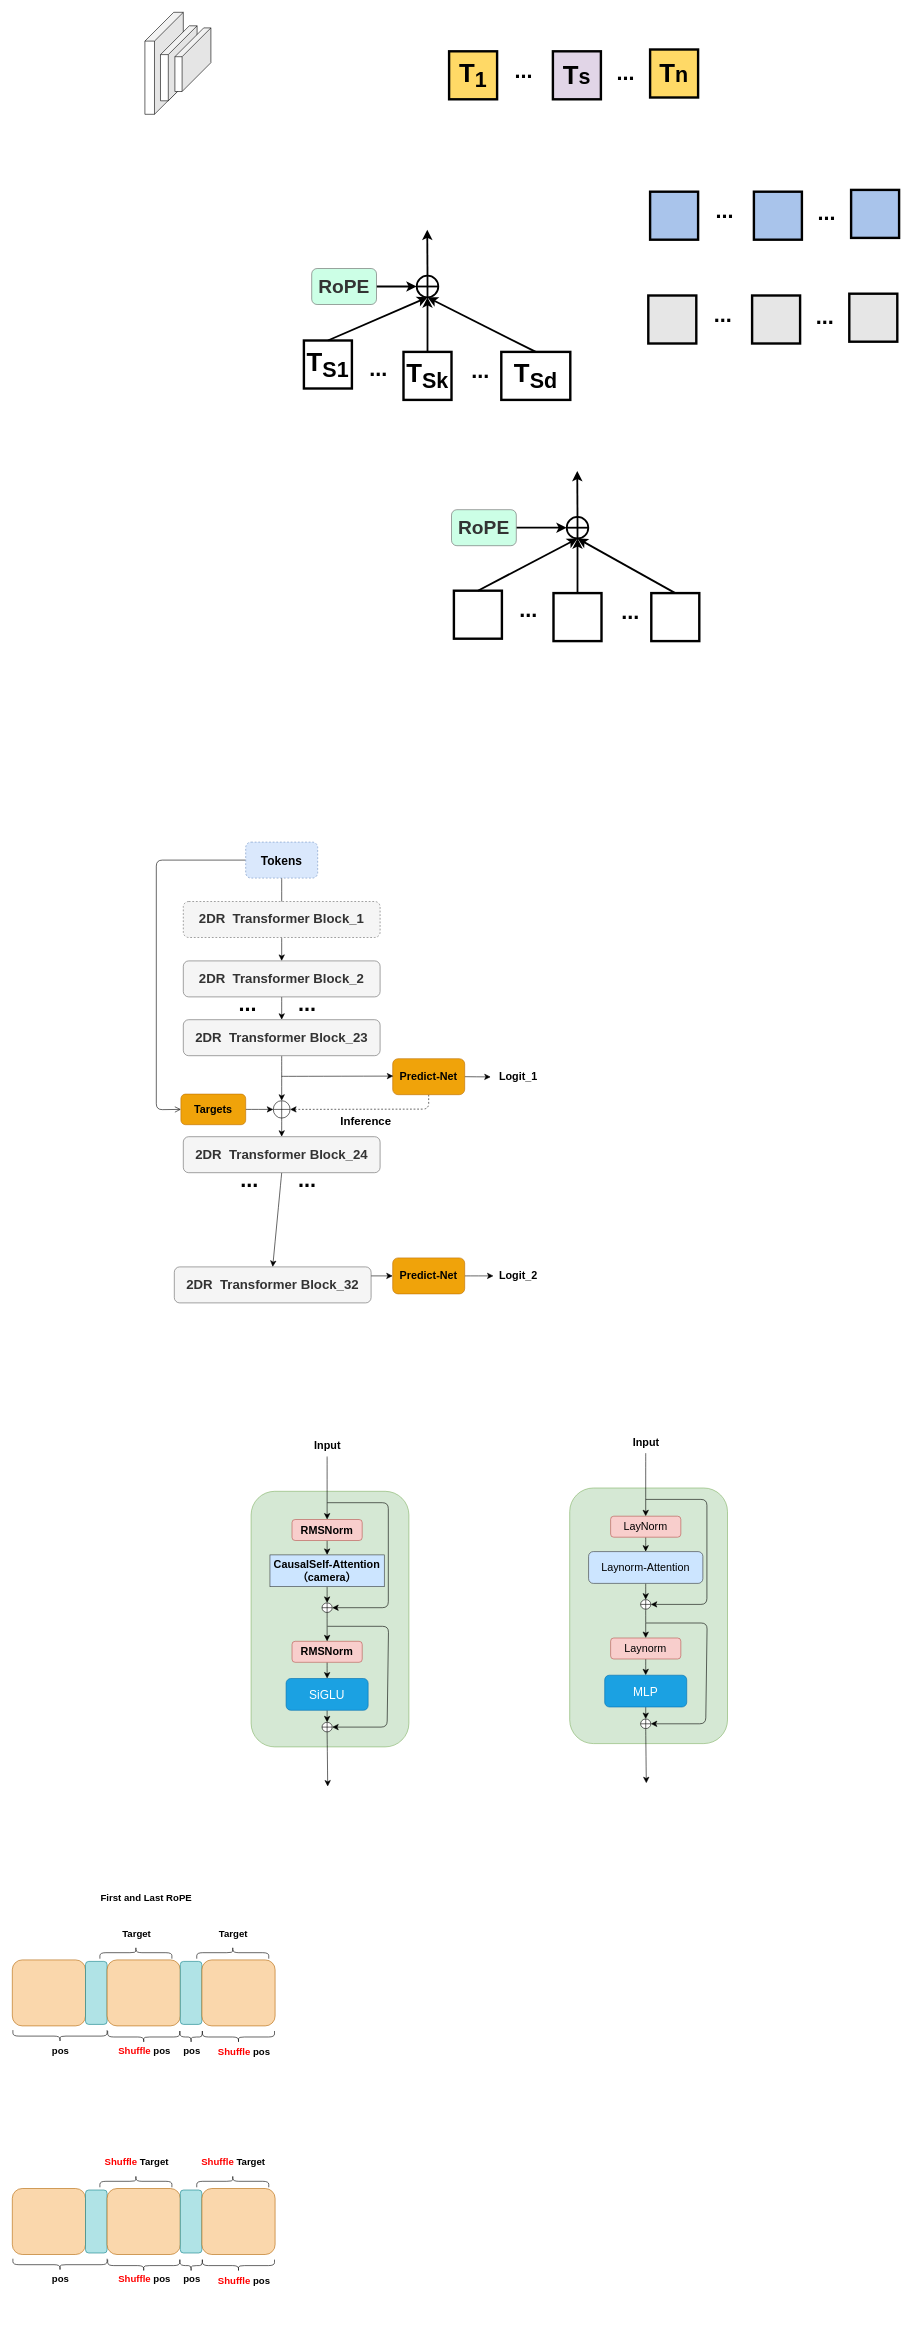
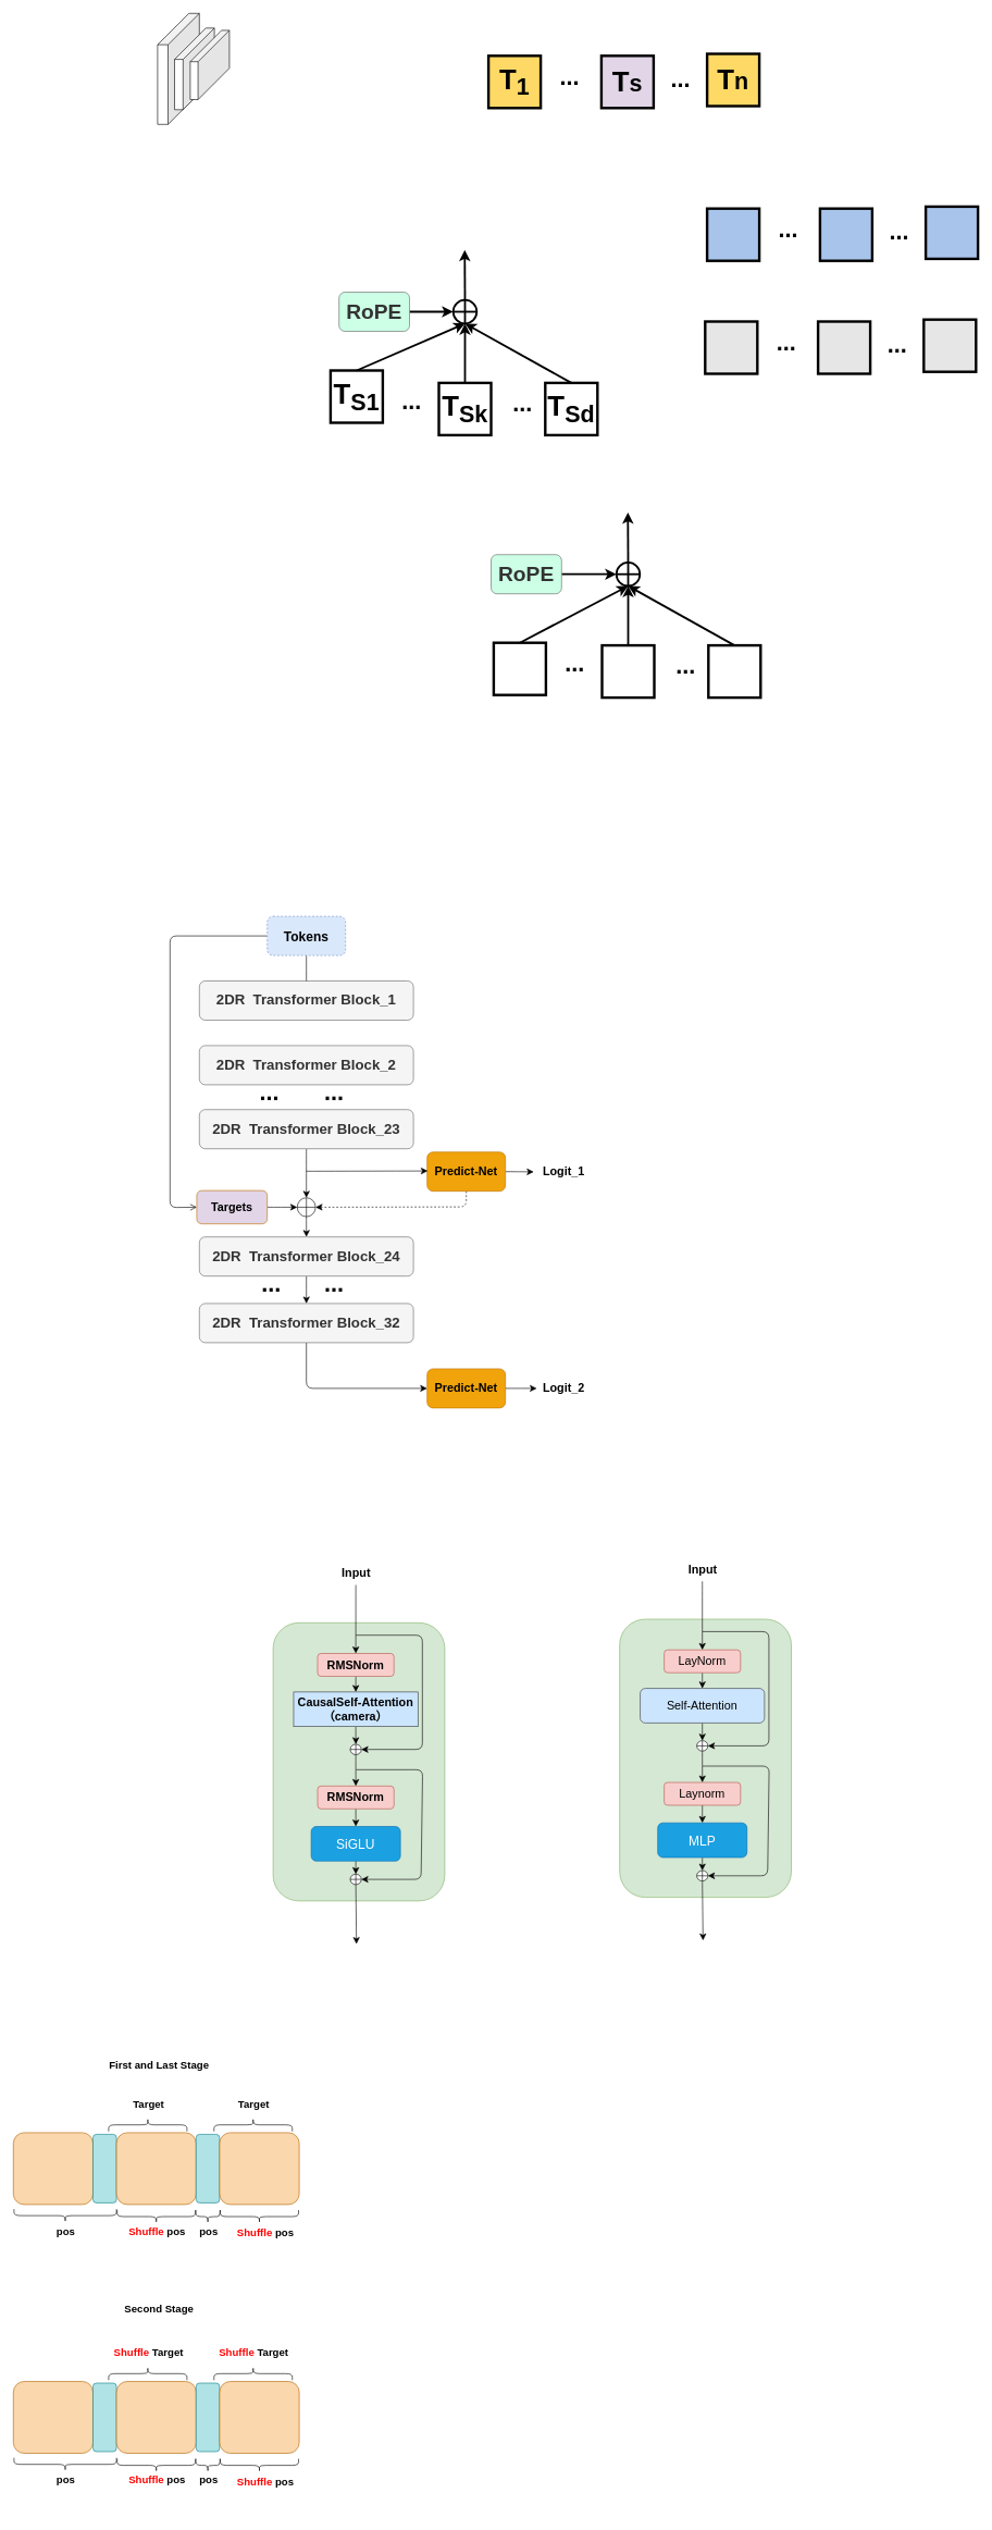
- <mxCell id="17" value="&lt;span style=&quot;font-size: 43px;&quot;&gt;&lt;b&gt;T&lt;sub&gt;Sd&lt;/sub&gt;&lt;/b&gt;&lt;/span&gt;" style="whiteSpace=wrap;html=1;aspect=fixed;fillColor=none;strokeColor=#000000;strokeWidth=4;" vertex="1" parent="1"><mxGeometry x="835" y="586" width="115" height="80" as="geometry" /></mxCell>
+ <mxCell id="17" value="&lt;span style=&quot;font-size: 43px;&quot;&gt;&lt;b&gt;T&lt;sub&gt;Sd&lt;/sub&gt;&lt;/b&gt;&lt;/span&gt;" style="whiteSpace=wrap;html=1;aspect=fixed;fillColor=none;strokeColor=#000000;strokeWidth=4;" vertex="1" parent="1"><mxGeometry x="835" y="586" width="80" height="80" as="geometry" /></mxCell>
- <mxCell id="45" value="&lt;font style=&quot;font-size: 22px;&quot;&gt;&lt;b&gt;2DR&amp;nbsp; Transformer Block_1&lt;/b&gt;&lt;/font&gt;" style="rounded=1;whiteSpace=wrap;html=1;fillColor=#f5f5f5;fontColor=#333333;strokeColor=#666666;dashed=1;" vertex="1" parent="1"><mxGeometry x="305" y="1502" width="328" height="60" as="geometry" /></mxCell>
+ <mxCell id="45" value="&lt;font style=&quot;font-size: 22px;&quot;&gt;&lt;b&gt;2DR&amp;nbsp; Transformer Block_1&lt;/b&gt;&lt;/font&gt;" style="rounded=1;whiteSpace=wrap;html=1;fillColor=#f5f5f5;fontColor=#333333;strokeColor=#666666;" vertex="1" parent="1"><mxGeometry x="305" y="1502" width="328" height="60" as="geometry" /></mxCell>
- <mxCell id="44" style="edgeStyle=none;curved=1;rounded=0;orthogonalLoop=1;jettySize=auto;html=1;exitX=0.5;exitY=1;exitDx=0;exitDy=0;entryX=0.5;entryY=0;entryDx=0;entryDy=0;fontSize=12;startSize=8;endSize=8;" edge="1" parent="1" source="45" target="47"><mxGeometry relative="1" as="geometry" /></mxCell>
- <mxCell id="46" style="edgeStyle=none;curved=1;rounded=0;orthogonalLoop=1;jettySize=auto;html=1;exitX=0.5;exitY=1;exitDx=0;exitDy=0;fontSize=12;startSize=8;endSize=8;entryX=0.5;entryY=0;entryDx=0;entryDy=0;" edge="1" parent="1" source="47" target="52"><mxGeometry relative="1" as="geometry"><mxPoint x="469.235" y="1727.429" as="targetPoint" /></mxGeometry></mxCell>
- <mxCell id="70" value="&lt;span style=&quot;font-size: 18px;&quot;&gt;&lt;b&gt;Targets&lt;/b&gt;&lt;/span&gt;" style="rounded=1;whiteSpace=wrap;html=1;fillColor=#f0a30a;fontColor=#000000;strokeColor=#BD7000;" vertex="1" parent="1"><mxGeometry x="301" y="1823" width="108" height="51" as="geometry" /></mxCell>
+ <mxCell id="70" value="&lt;span style=&quot;font-size: 18px;&quot;&gt;&lt;b&gt;Targets&lt;/b&gt;&lt;/span&gt;" style="rounded=1;whiteSpace=wrap;html=1;fillColor=#e1d5e7;fontColor=#000000;strokeColor=#BD7000;" vertex="1" parent="1"><mxGeometry x="301" y="1823" width="108" height="51" as="geometry" /></mxCell>
- <mxCell id="68" value="&lt;b&gt;&lt;font style=&quot;font-size: 19px;&quot;&gt;Inference&lt;/font&gt;&lt;/b&gt;" style="text;html=1;align=center;verticalAlign=middle;resizable=0;points=[];autosize=1;strokeColor=none;fillColor=none;fontSize=16;" vertex="1" parent="1"><mxGeometry x="558" y="1851" width="102" height="35" as="geometry" /></mxCell>
- <mxCell id="65" value="&lt;font style=&quot;font-size: 22px;&quot;&gt;&lt;b&gt;2DR&amp;nbsp; Transformer Block_32&lt;/b&gt;&lt;/font&gt;" style="rounded=1;whiteSpace=wrap;html=1;fillColor=#f5f5f5;fontColor=#333333;strokeColor=#666666;" vertex="1" parent="1"><mxGeometry x="290" y="2111" width="328" height="60" as="geometry" /></mxCell>
+ <mxCell id="65" value="&lt;font style=&quot;font-size: 22px;&quot;&gt;&lt;b&gt;2DR&amp;nbsp; Transformer Block_32&lt;/b&gt;&lt;/font&gt;" style="rounded=1;whiteSpace=wrap;html=1;fillColor=#f5f5f5;fontColor=#333333;strokeColor=#666666;" vertex="1" parent="1"><mxGeometry x="305" y="1996" width="328" height="60" as="geometry" /></mxCell>
- <mxCell id="96" value="&lt;span style=&quot;font-size: 18px;&quot;&gt;Laynorm-Attention&lt;/span&gt;" style="rounded=1;whiteSpace=wrap;html=1;fillColor=#cce5ff;strokeColor=#36393d;" vertex="1" parent="1"><mxGeometry x="980.44" y="2585.5" width="190.5" height="53" as="geometry" /></mxCell>
+ <mxCell id="96" value="&lt;span style=&quot;font-size: 18px;&quot;&gt;Self-Attention&lt;/span&gt;" style="rounded=1;whiteSpace=wrap;html=1;fillColor=#cce5ff;strokeColor=#36393d;" vertex="1" parent="1"><mxGeometry x="980.44" y="2585.5" width="190.5" height="53" as="geometry" /></mxCell>
- <mxCell id="142" value="&lt;b&gt;First and Last RoPE&lt;/b&gt;" style="text;html=1;align=center;verticalAlign=middle;resizable=0;points=[];autosize=1;strokeColor=none;fillColor=none;fontSize=16;" vertex="1" parent="1"><mxGeometry x="157.5" y="3147" width="171" height="31" as="geometry" /></mxCell>
+ <mxCell id="142" value="&lt;b&gt;First and Last Stage&lt;/b&gt;" style="text;html=1;align=center;verticalAlign=middle;resizable=0;points=[];autosize=1;strokeColor=none;fillColor=none;fontSize=16;" vertex="1" parent="1"><mxGeometry x="157.5" y="3147" width="171" height="31" as="geometry" /></mxCell>
+ <mxCell id="143" value="&lt;b&gt;Second Stage&lt;/b&gt;" style="text;html=1;align=center;verticalAlign=middle;resizable=0;points=[];autosize=1;strokeColor=none;fillColor=none;fontSize=16;" vertex="1" parent="1"><mxGeometry x="181" y="3519" width="124" height="31" as="geometry" /></mxCell>
